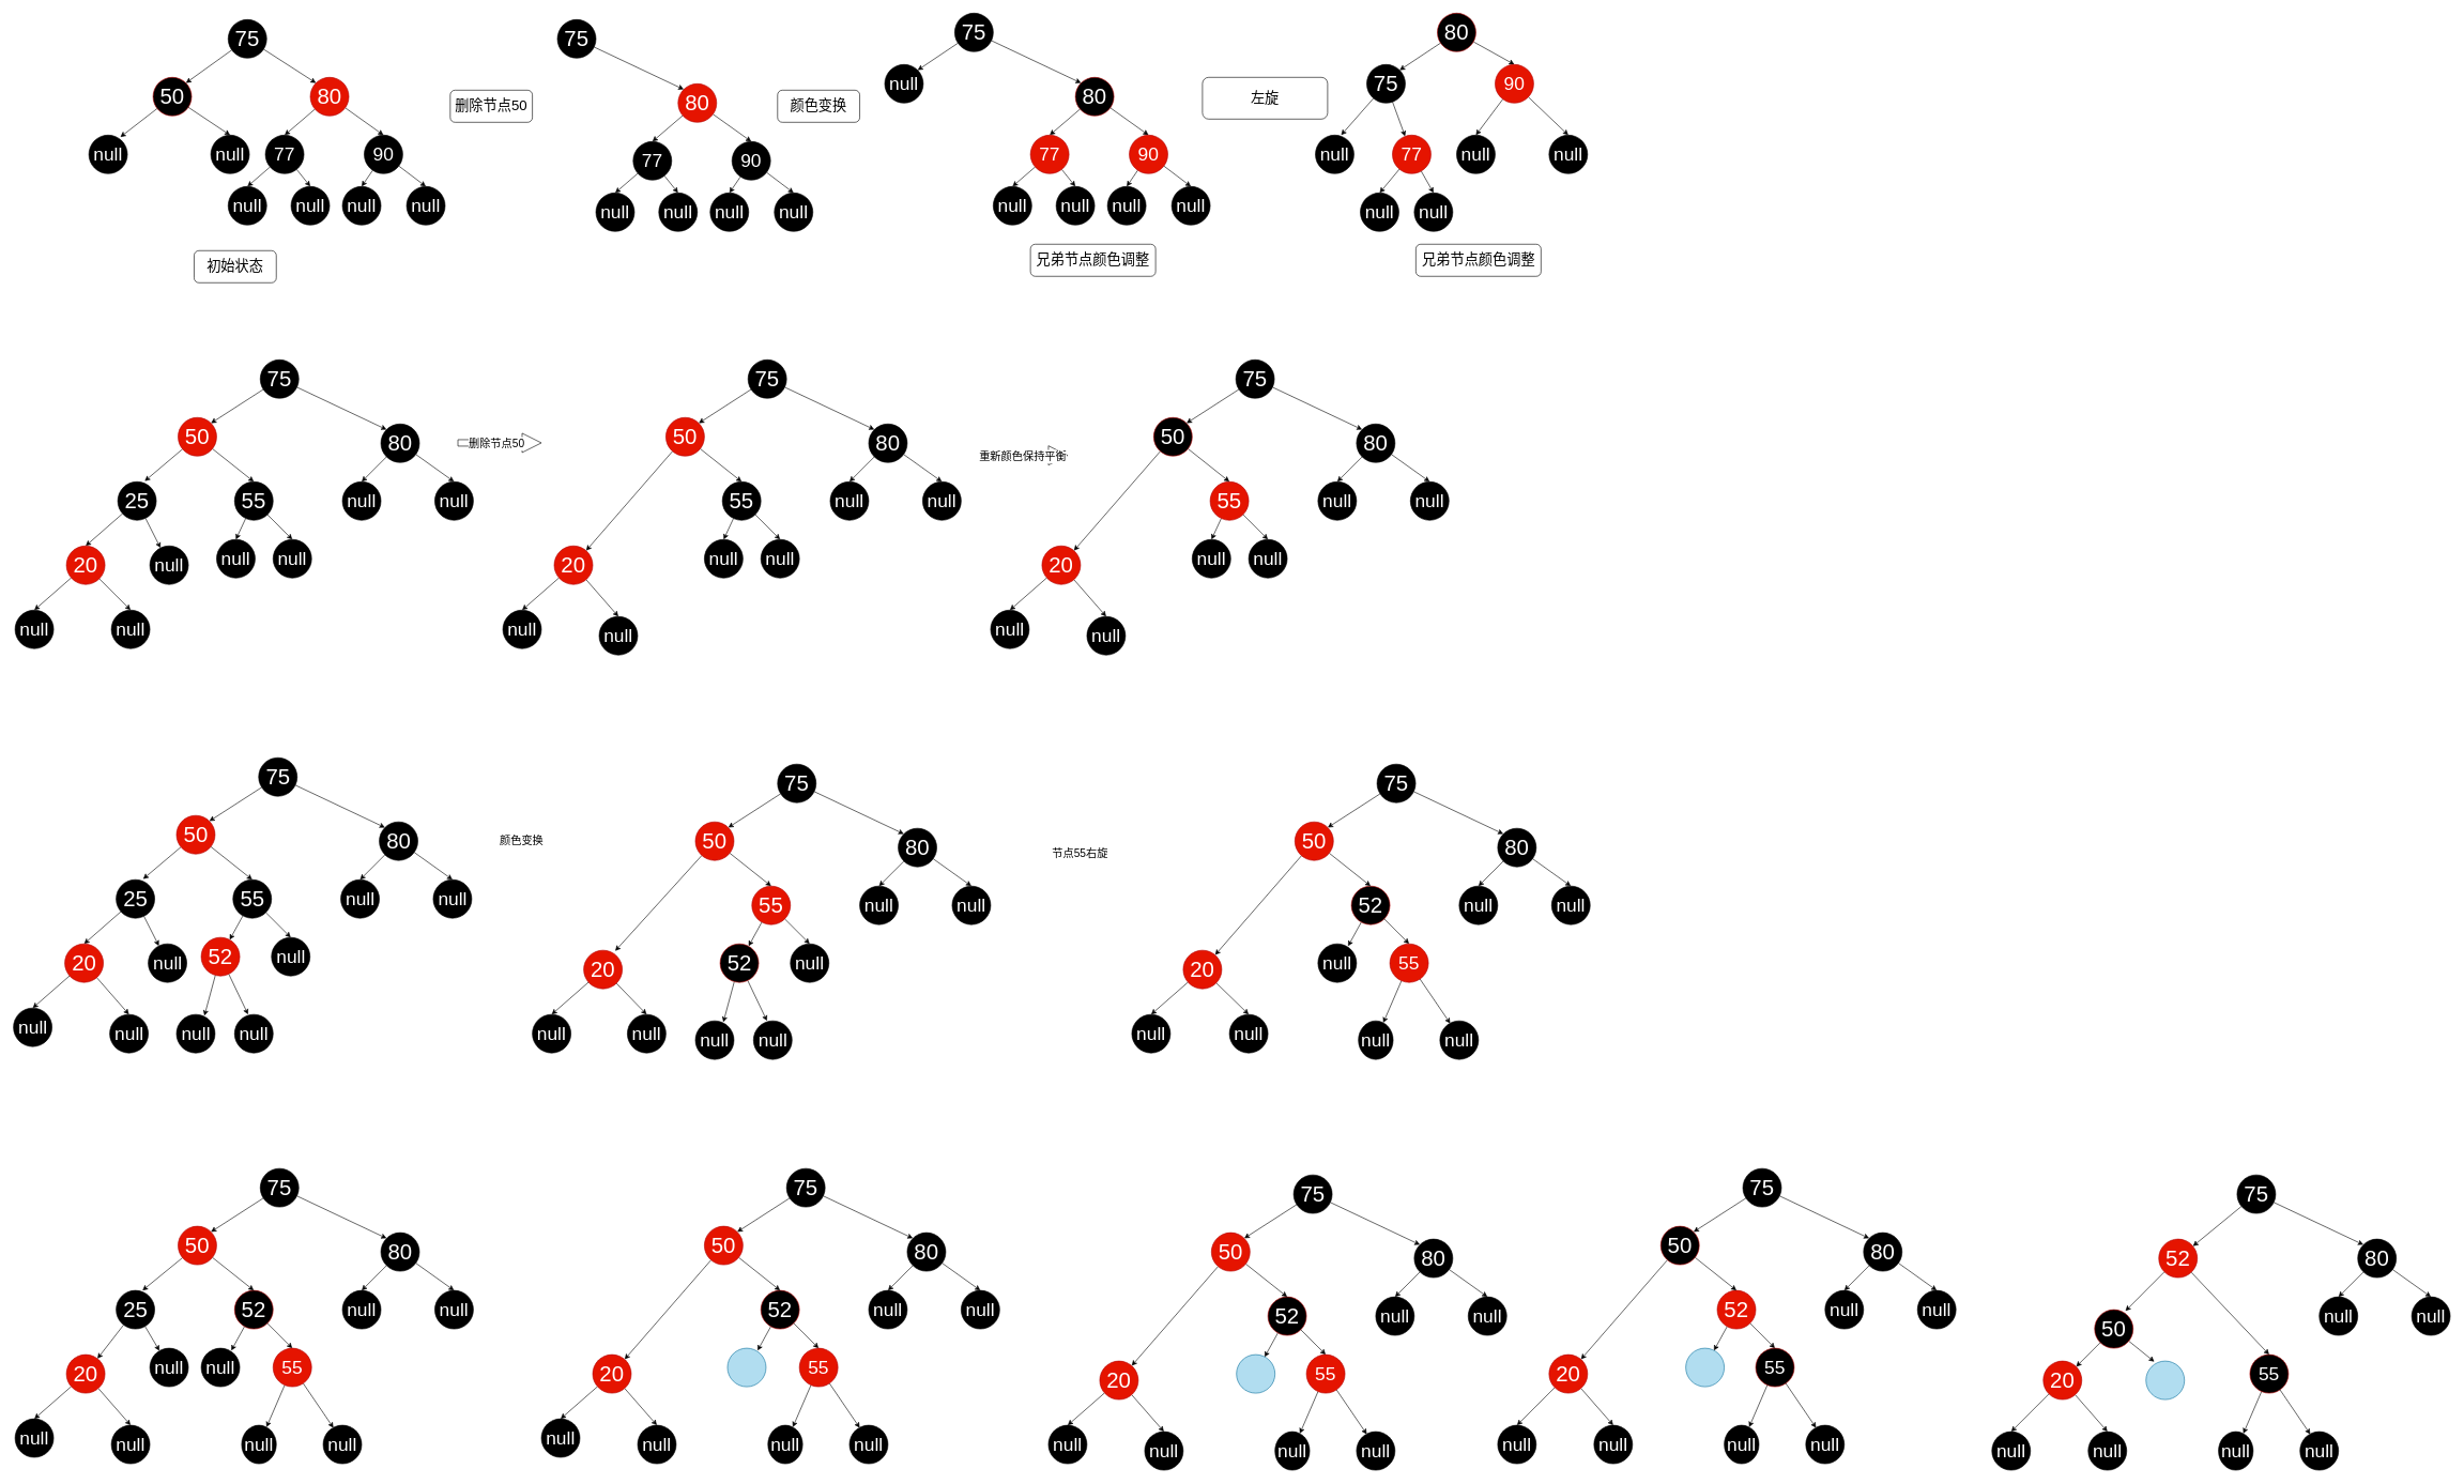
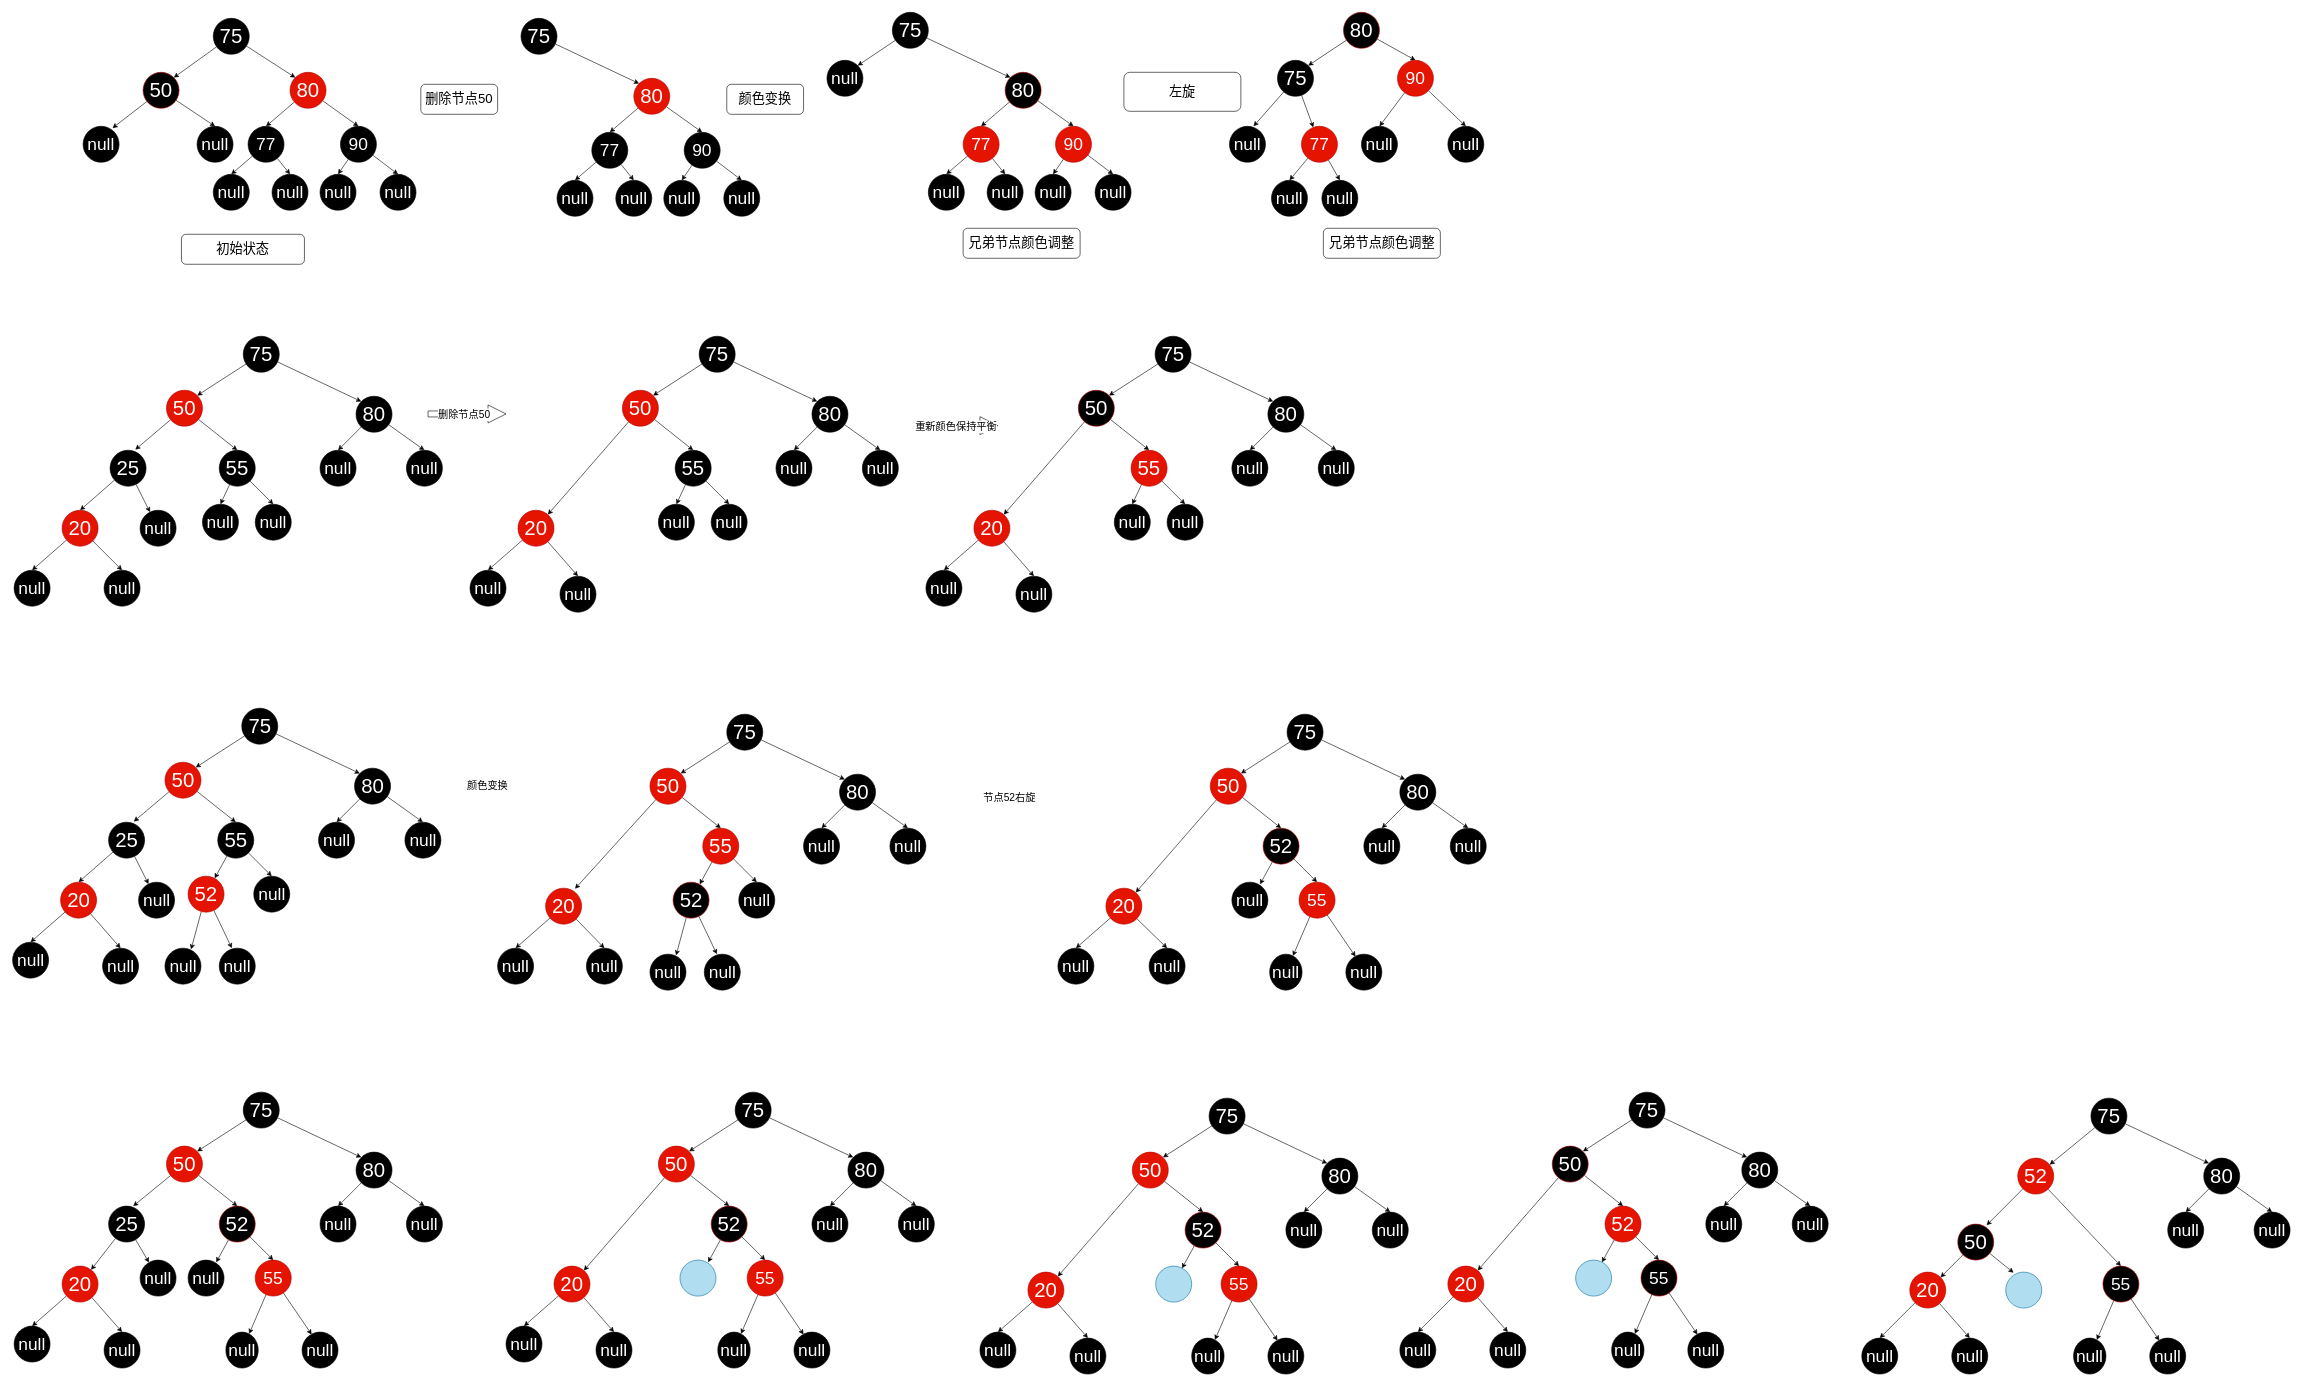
- <mxCell id="356" value="&lt;font style=&quot;font-size: 22px&quot;&gt;初始状态&lt;/font&gt;" style="shape=ext;rounded=1;html=1;whiteSpace=wrap;" vertex="1" parent="1"><mxGeometry x="302" y="390" width="128" height="50" as="geometry" /></mxCell>
+ <mxCell id="356" value="&lt;font style=&quot;font-size: 22px&quot;&gt;初始状态&lt;/font&gt;" style="shape=ext;rounded=1;html=1;whiteSpace=wrap;" vertex="1" parent="1"><mxGeometry x="302" y="390" width="205" height="50" as="geometry" /></mxCell>
- <mxCell id="128" value="&lt;font style=&quot;font-size: 17px&quot;&gt;节点55右旋&lt;/font&gt;" style="edgeLabel;html=1;align=center;verticalAlign=middle;resizable=0;points=[];" vertex="1" connectable="0" parent="1"><mxGeometry x="1653" y="1330" as="geometry"><mxPoint x="28" y="-1" as="offset" /></mxGeometry></mxCell>
+ <mxCell id="128" value="&lt;font style=&quot;font-size: 17px&quot;&gt;节点52右旋&lt;/font&gt;" style="edgeLabel;html=1;align=center;verticalAlign=middle;resizable=0;points=[];" vertex="1" connectable="0" parent="1"><mxGeometry x="1653" y="1330" as="geometry"><mxPoint x="28" y="-1" as="offset" /></mxGeometry></mxCell>
